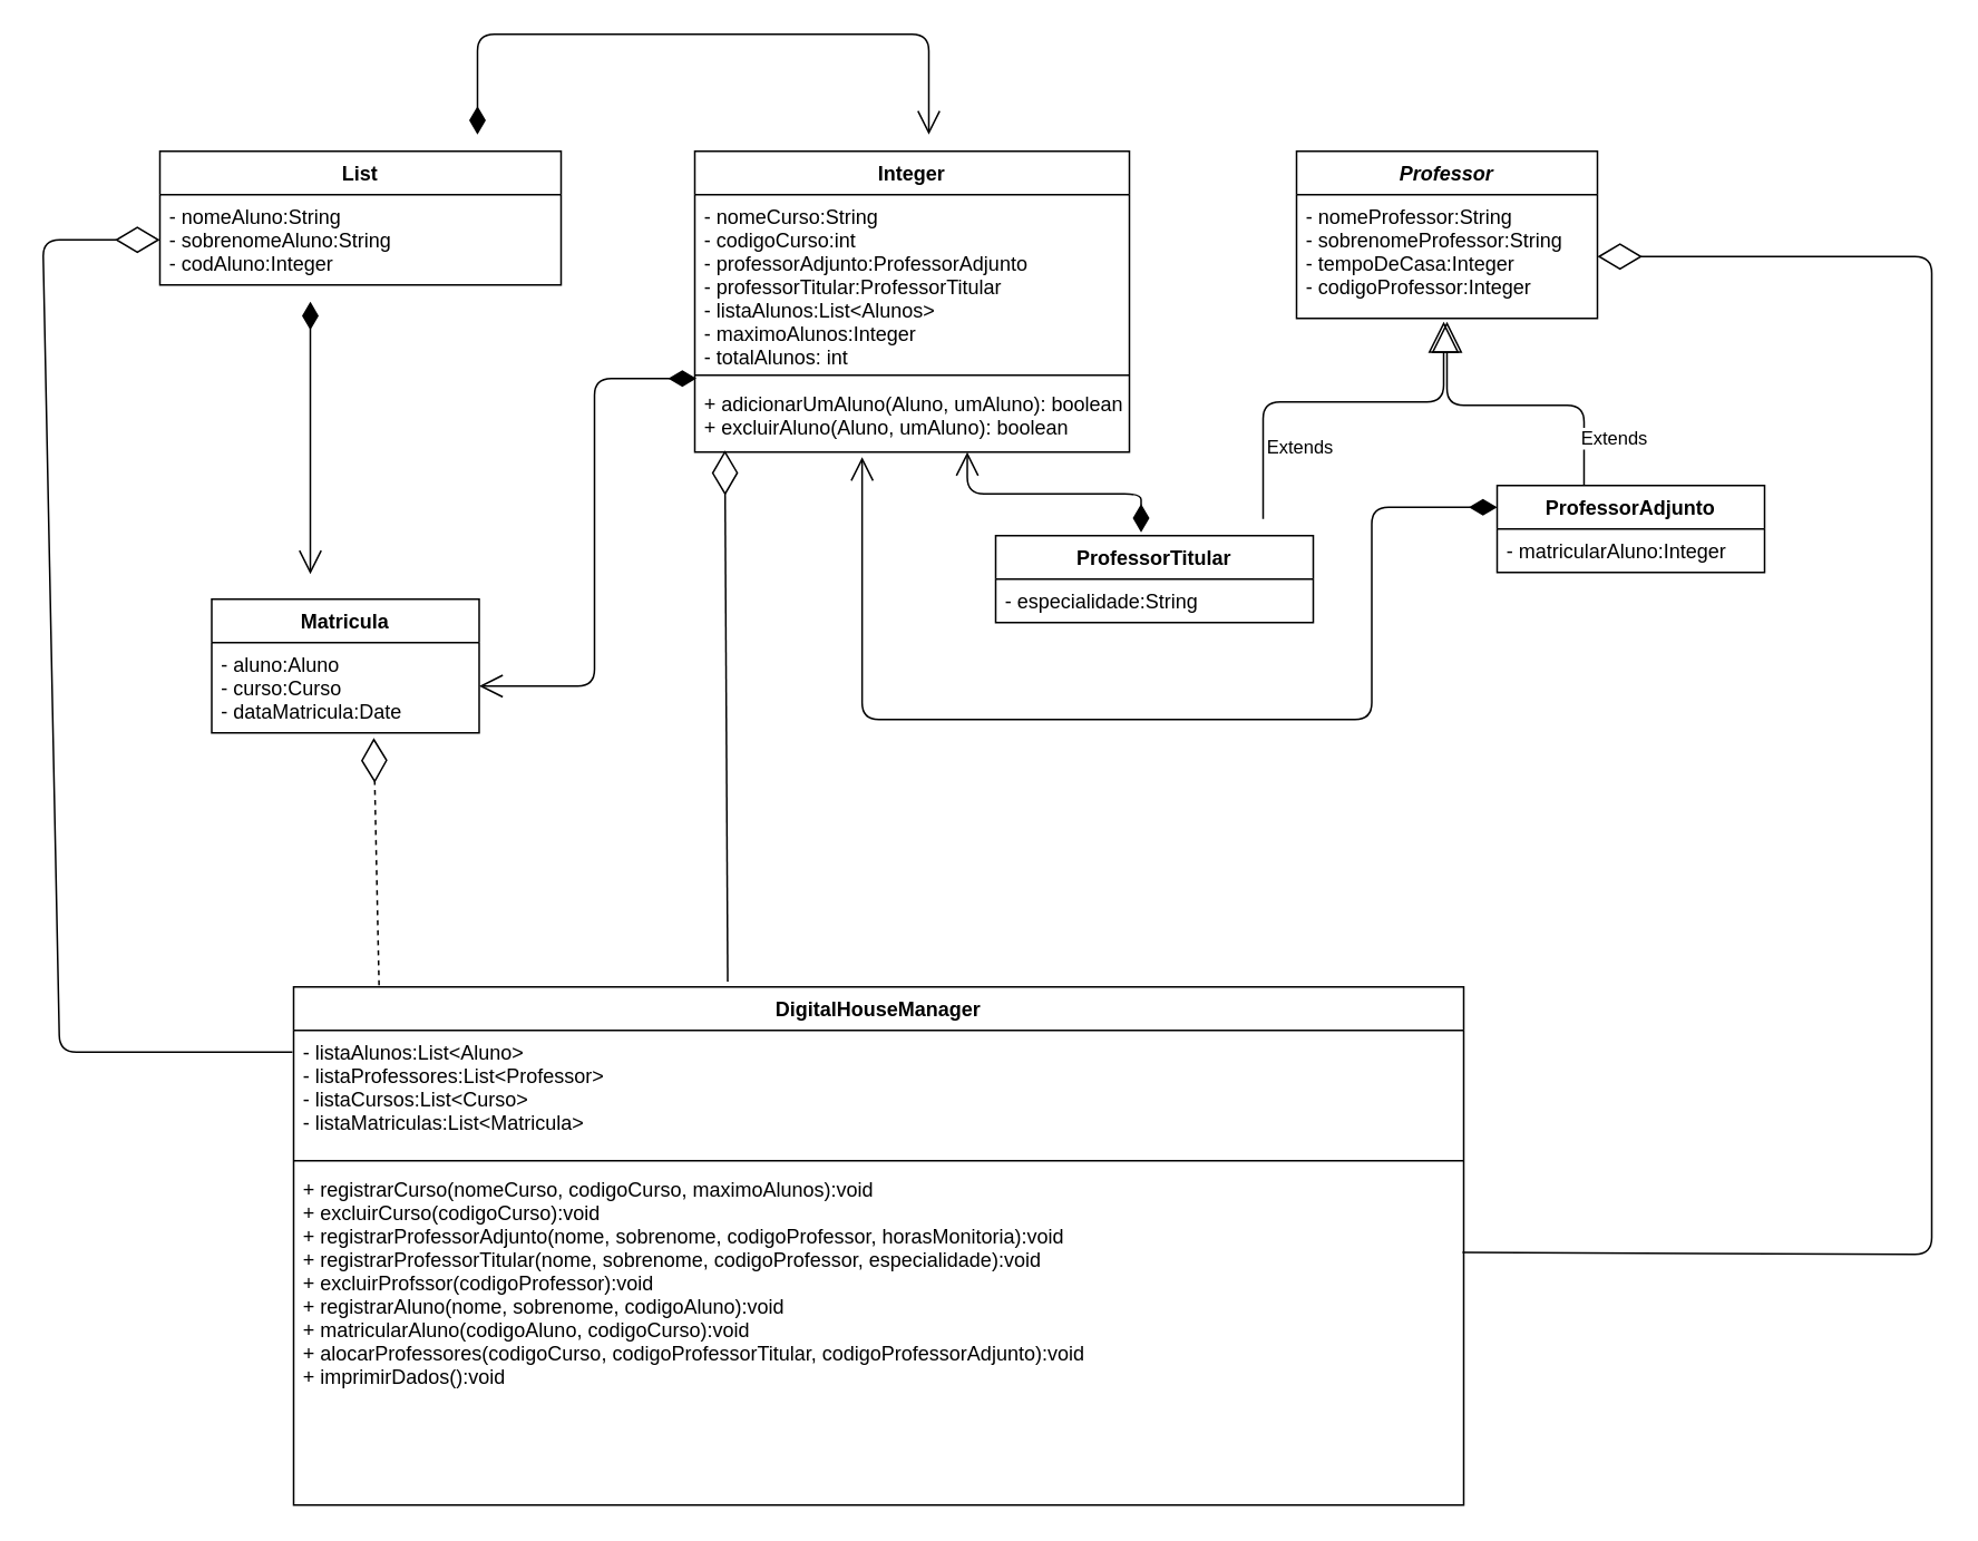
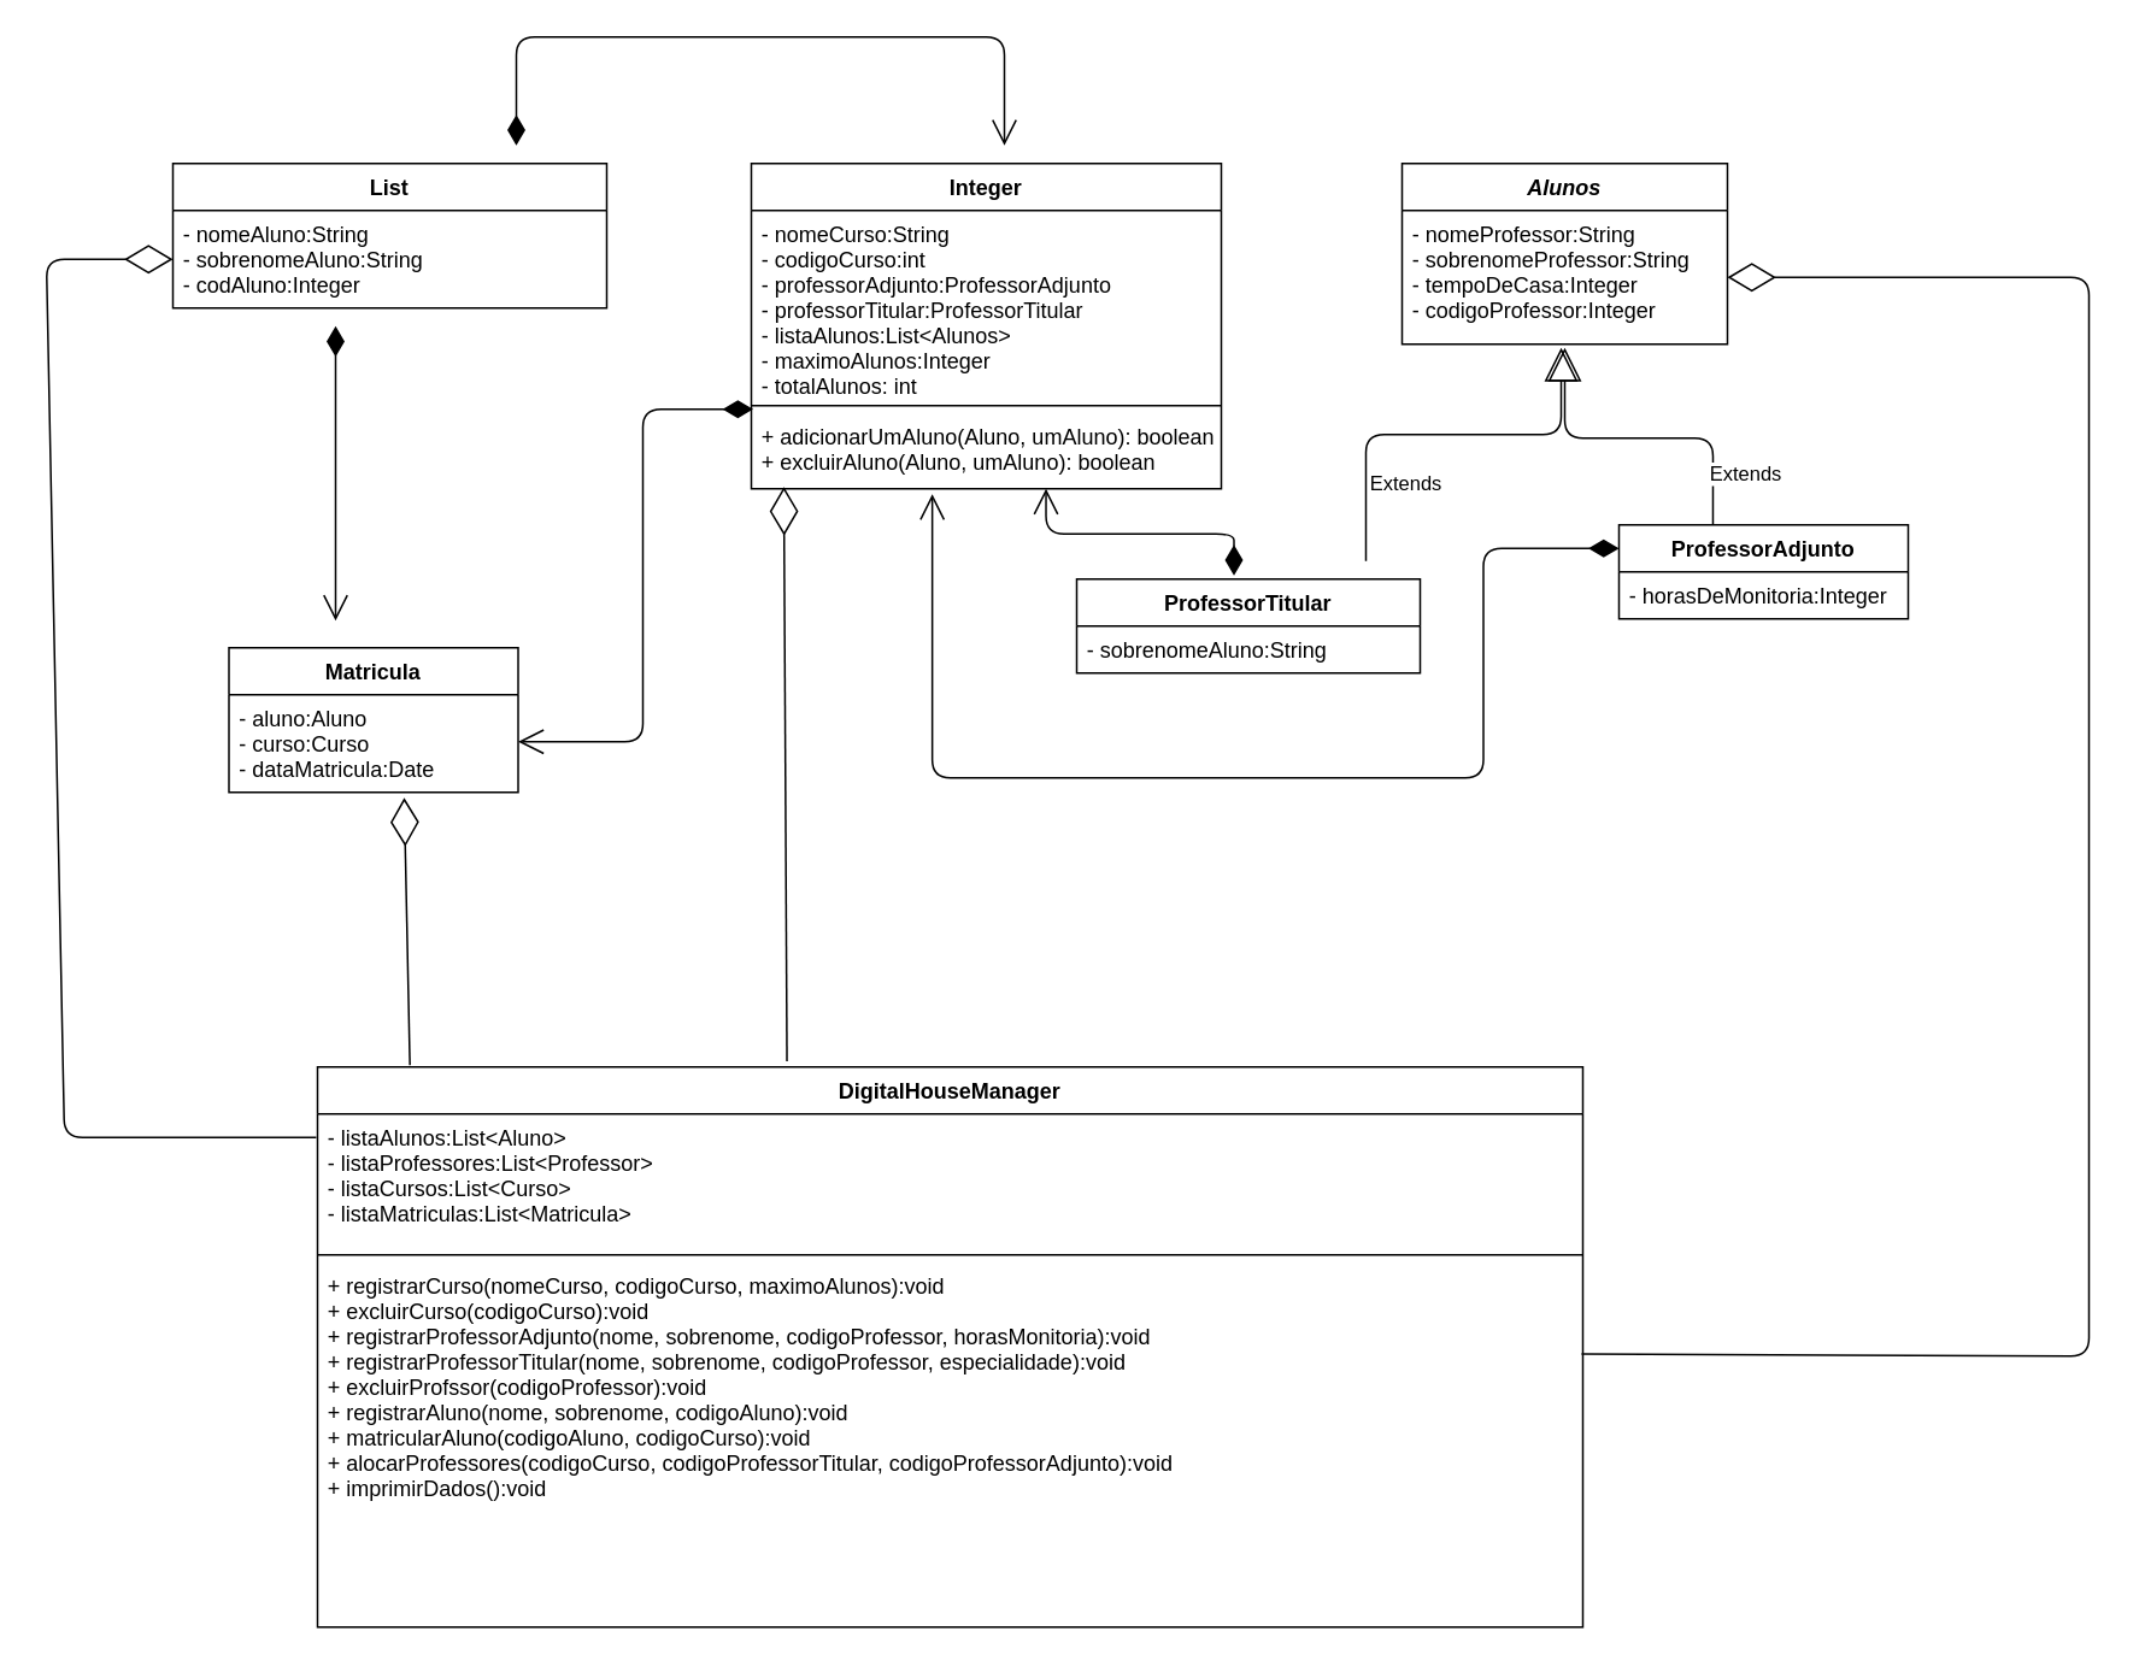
- <mxCell id="9" value="Professor" style="swimlane;fontStyle=3;align=center;verticalAlign=top;childLayout=stackLayout;horizontal=1;startSize=26;horizontalStack=0;resizeParent=1;resizeParentMax=0;resizeLast=0;collapsible=1;marginBottom=0;" parent="1" vertex="1"><mxGeometry x="770" y="90" width="180" height="100" as="geometry" /></mxCell>
+ <mxCell id="9" value="Alunos" style="swimlane;fontStyle=3;align=center;verticalAlign=top;childLayout=stackLayout;horizontal=1;startSize=26;horizontalStack=0;resizeParent=1;resizeParentMax=0;resizeLast=0;collapsible=1;marginBottom=0;" parent="1" vertex="1"><mxGeometry x="770" y="90" width="180" height="100" as="geometry" /></mxCell>
- <mxCell id="14" value="- matricularAluno:Integer" style="text;strokeColor=none;fillColor=none;align=left;verticalAlign=top;spacingLeft=4;spacingRight=4;overflow=hidden;rotatable=0;points=[[0,0.5],[1,0.5]];portConstraint=eastwest;" parent="13" vertex="1"><mxGeometry y="26" width="160" height="26" as="geometry" /></mxCell>
+ <mxCell id="14" value="- horasDeMonitoria:Integer" style="text;strokeColor=none;fillColor=none;align=left;verticalAlign=top;spacingLeft=4;spacingRight=4;overflow=hidden;rotatable=0;points=[[0,0.5],[1,0.5]];portConstraint=eastwest;" parent="13" vertex="1"><mxGeometry y="26" width="160" height="26" as="geometry" /></mxCell>
- <mxCell id="12" value="- especialidade:String&#10;" style="text;strokeColor=none;fillColor=none;align=left;verticalAlign=top;spacingLeft=4;spacingRight=4;overflow=hidden;rotatable=0;points=[[0,0.5],[1,0.5]];portConstraint=eastwest;" parent="11" vertex="1"><mxGeometry y="26" width="190" height="26" as="geometry" /></mxCell>
+ <mxCell id="12" value="- sobrenomeAluno:String&#10;" style="text;strokeColor=none;fillColor=none;align=left;verticalAlign=top;spacingLeft=4;spacingRight=4;overflow=hidden;rotatable=0;points=[[0,0.5],[1,0.5]];portConstraint=eastwest;" parent="11" vertex="1"><mxGeometry y="26" width="190" height="26" as="geometry" /></mxCell>
- <mxCell id="26" value="" style="endArrow=diamondThin;endFill=0;endSize=24;html=1;entryX=0.606;entryY=1.056;entryDx=0;entryDy=0;entryPerimeter=0;exitX=0.073;exitY=-0.003;exitDx=0;exitDy=0;exitPerimeter=0;dashed=1;" edge="1" parent="1" source="17" target="16"><mxGeometry width="160" relative="1" as="geometry"><mxPoint x="290" y="550" as="sourcePoint" /><mxPoint x="130" y="550" as="targetPoint" /></mxGeometry></mxCell>
+ <mxCell id="26" value="" style="endArrow=diamondThin;endFill=0;endSize=24;html=1;entryX=0.606;entryY=1.056;entryDx=0;entryDy=0;entryPerimeter=0;exitX=0.073;exitY=-0.003;exitDx=0;exitDy=0;exitPerimeter=0;" edge="1" parent="1" source="17" target="16"><mxGeometry width="160" relative="1" as="geometry"><mxPoint x="290" y="550" as="sourcePoint" /><mxPoint x="130" y="550" as="targetPoint" /></mxGeometry></mxCell>
